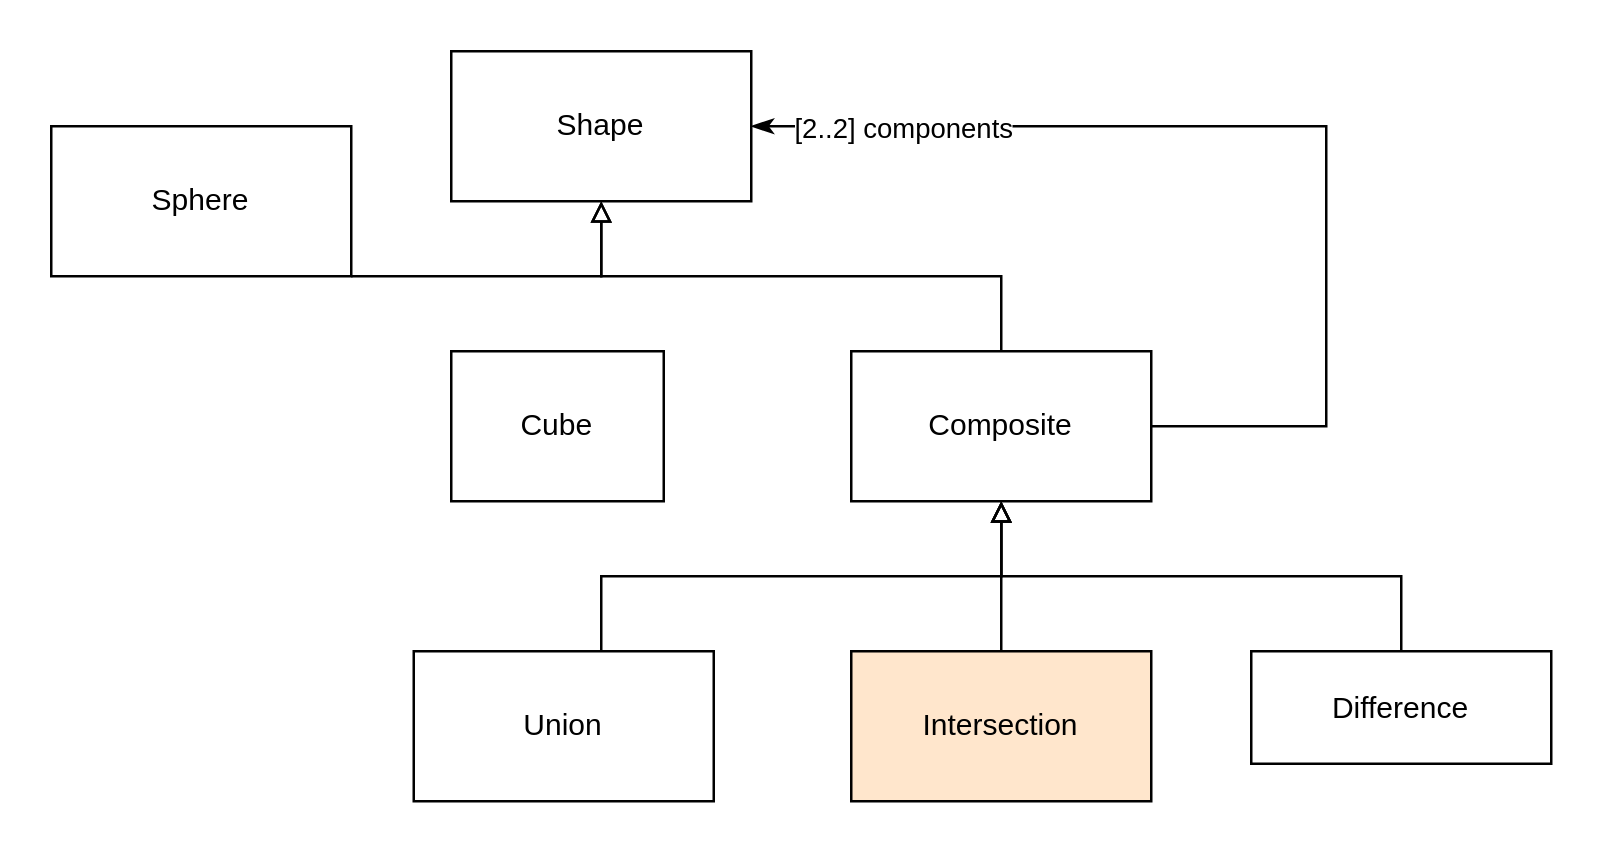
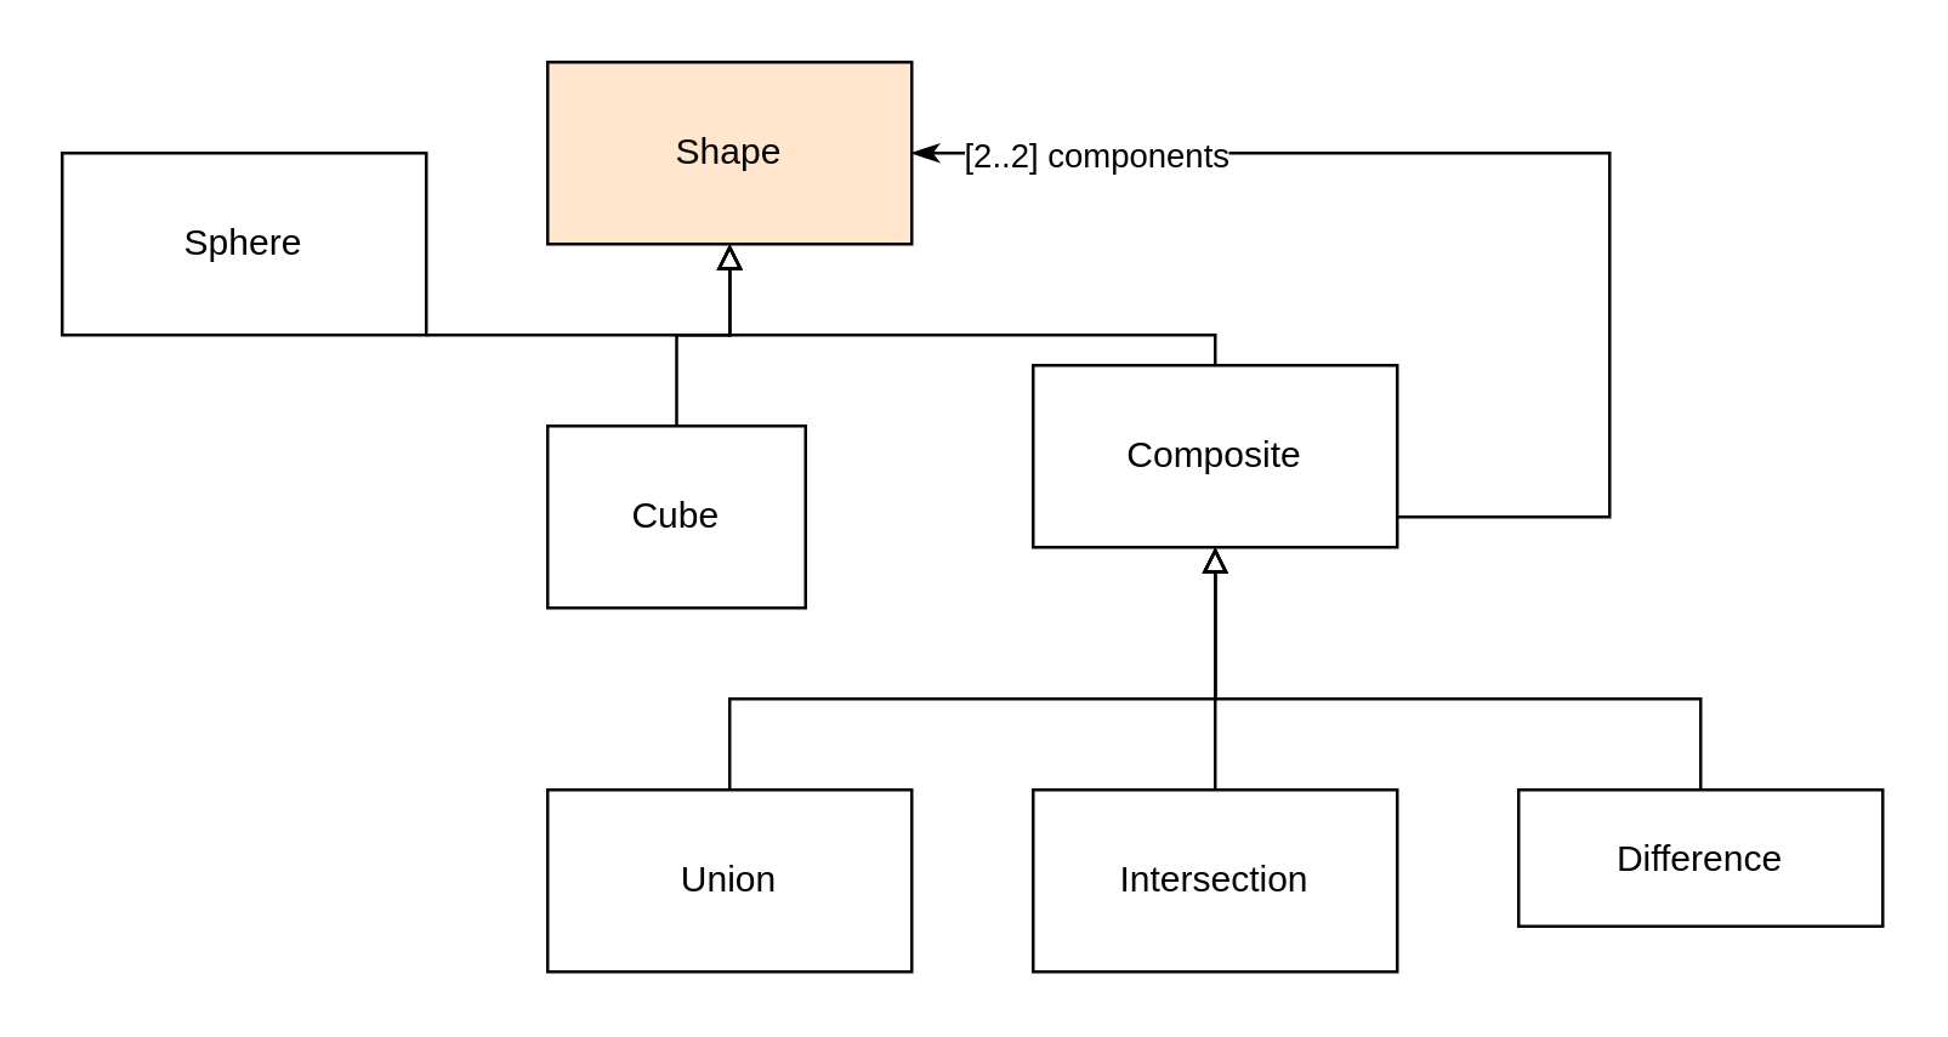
- <mxCell id="2" value="Shape" style="rounded=0;whiteSpace=wrap;html=1;" vertex="1" parent="1"><mxGeometry x="180" y="20" width="120" height="60" as="geometry" /></mxCell>
+ <mxCell id="2" value="Shape" style="rounded=0;whiteSpace=wrap;html=1;fillColor=#ffe6cc;" vertex="1" parent="1"><mxGeometry x="180" y="20" width="120" height="60" as="geometry" /></mxCell>
+ <mxCell id="5" style="edgeStyle=orthogonalEdgeStyle;rounded=0;orthogonalLoop=1;jettySize=auto;html=1;endArrow=block;endFill=0;" edge="1" parent="1" source="6" target="2"><mxGeometry relative="1" as="geometry" /></mxCell>
- <mxCell id="10" value="Composite" style="rounded=0;whiteSpace=wrap;html=1;" vertex="1" parent="1"><mxGeometry x="340" y="140" width="120" height="60" as="geometry" /></mxCell>
+ <mxCell id="10" value="Composite" style="rounded=0;whiteSpace=wrap;html=1;" vertex="1" parent="1"><mxGeometry x="340" y="120" width="120" height="60" as="geometry" /></mxCell>
- <mxCell id="12" value="Union" style="rounded=0;whiteSpace=wrap;html=1;" vertex="1" parent="1"><mxGeometry x="165" y="260" width="120" height="60" as="geometry" /></mxCell>
+ <mxCell id="12" value="Union" style="rounded=0;whiteSpace=wrap;html=1;" vertex="1" parent="1"><mxGeometry x="180" y="260" width="120" height="60" as="geometry" /></mxCell>
- <mxCell id="14" value="Intersection" style="rounded=0;whiteSpace=wrap;html=1;fillColor=#ffe6cc;" vertex="1" parent="1"><mxGeometry x="340" y="260" width="120" height="60" as="geometry" /></mxCell>
+ <mxCell id="14" value="Intersection" style="rounded=0;whiteSpace=wrap;html=1;" vertex="1" parent="1"><mxGeometry x="340" y="260" width="120" height="60" as="geometry" /></mxCell>
